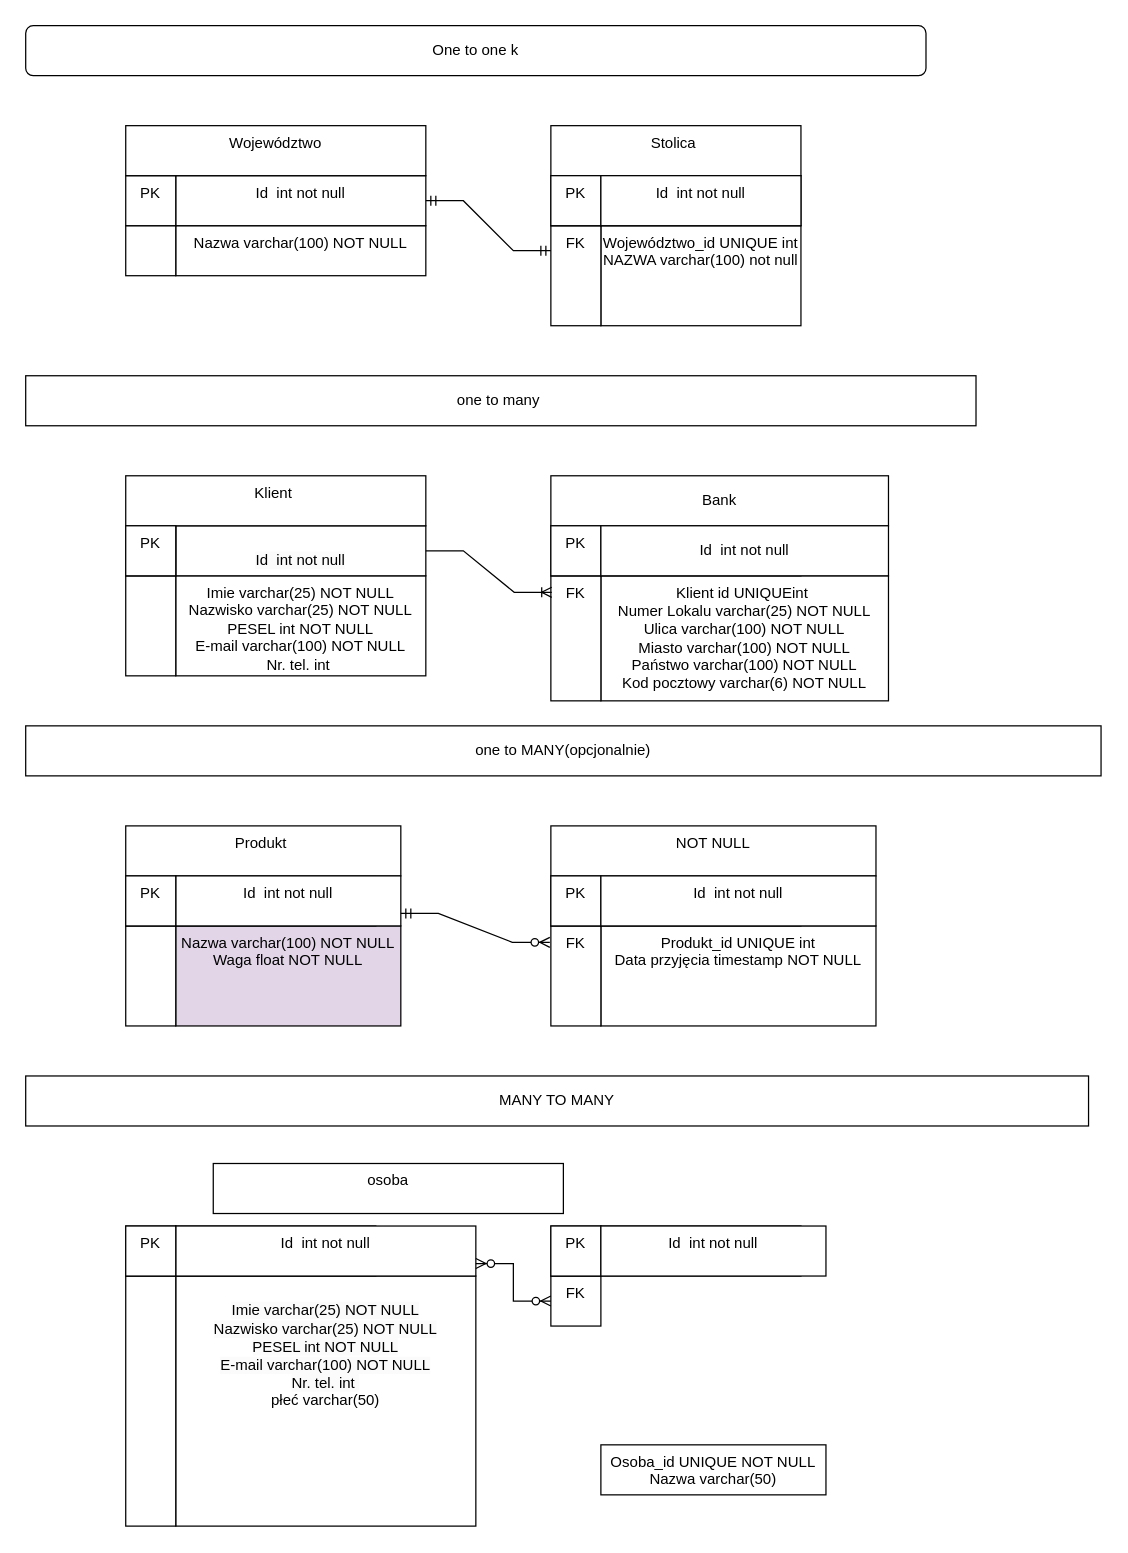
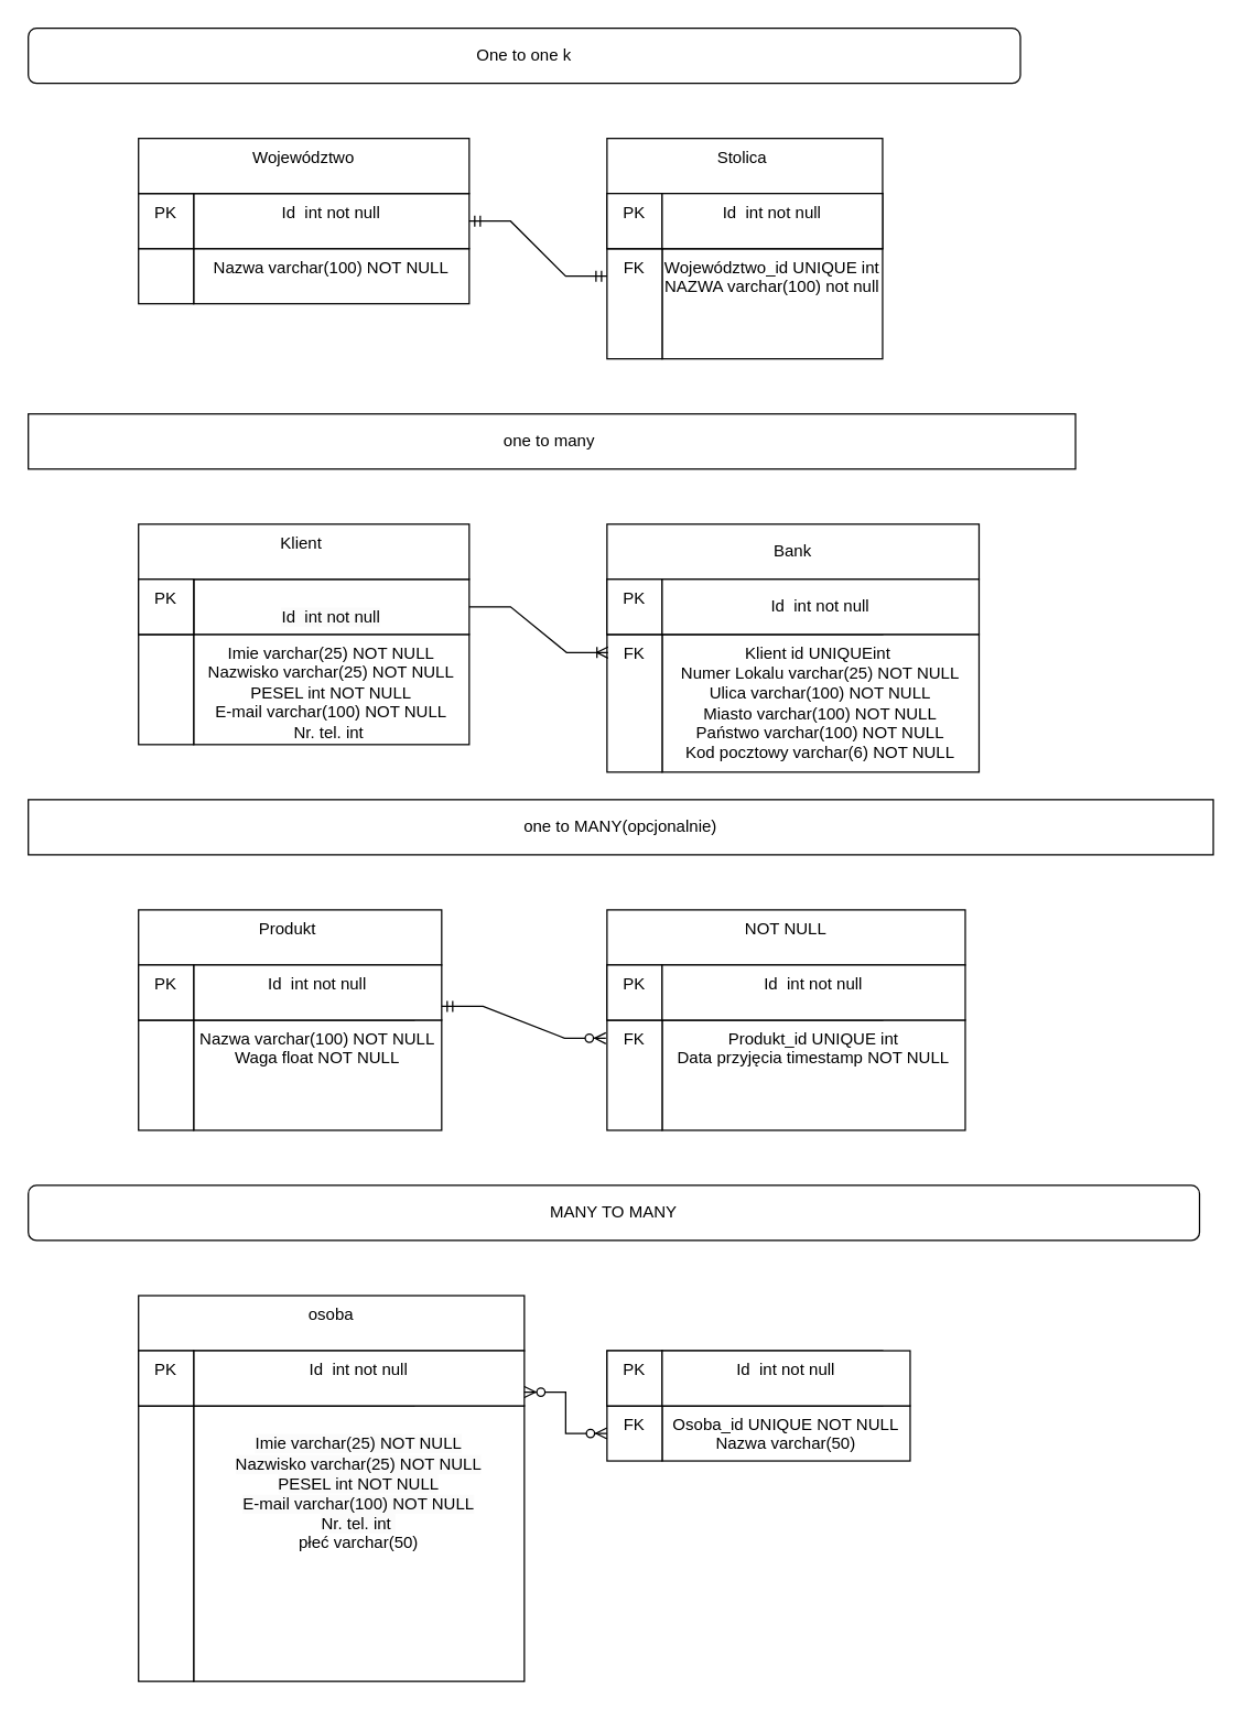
- <mxCell id="24" value="Nazwa varchar(100) NOT NULL&lt;br&gt;Waga float NOT NULL" style="rounded=0;whiteSpace=wrap;html=1;verticalAlign=top;fillColor=#e1d5e7;" vertex="1" parent="1"><mxGeometry x="140" y="740" width="180" height="80" as="geometry" /></mxCell>
+ <mxCell id="24" value="Nazwa varchar(100) NOT NULL&lt;br&gt;Waga float NOT NULL" style="rounded=0;whiteSpace=wrap;html=1;verticalAlign=top;" vertex="1" parent="1"><mxGeometry x="140" y="740" width="180" height="80" as="geometry" /></mxCell>
- <mxCell id="44" value="MANY TO MANY" style="rounded=0;whiteSpace=wrap;html=1;" vertex="1" parent="1"><mxGeometry y="860" width="850" height="40" as="geometry" x="20" /></mxCell>
+ <mxCell id="44" value="MANY TO MANY" style="whiteSpace=wrap;html=1;rounded=1;" vertex="1" parent="1"><mxGeometry y="860" width="850" height="40" as="geometry" x="20" /></mxCell>
- <mxCell id="38" value="osoba" style="rounded=0;whiteSpace=wrap;html=1;verticalAlign=top;" vertex="1" parent="1"><mxGeometry x="170" y="930" width="280" height="40" as="geometry" /></mxCell>
+ <mxCell id="38" value="osoba" style="rounded=0;whiteSpace=wrap;html=1;verticalAlign=top;" vertex="1" parent="1"><mxGeometry x="100" y="940" width="280" height="40" as="geometry" /></mxCell>
- <mxCell id="39" value="Osoba_id UNIQUE NOT NULL&lt;br&gt;Nazwa varchar(50)" style="rounded=0;whiteSpace=wrap;html=1;verticalAlign=top;" vertex="1" parent="1"><mxGeometry x="480" y="1155" width="180" height="40" as="geometry" /></mxCell>
+ <mxCell id="39" value="Osoba_id UNIQUE NOT NULL&lt;br&gt;Nazwa varchar(50)" style="rounded=0;whiteSpace=wrap;html=1;verticalAlign=top;" vertex="1" parent="1"><mxGeometry x="480" y="1020" width="180" height="40" as="geometry" /></mxCell>
